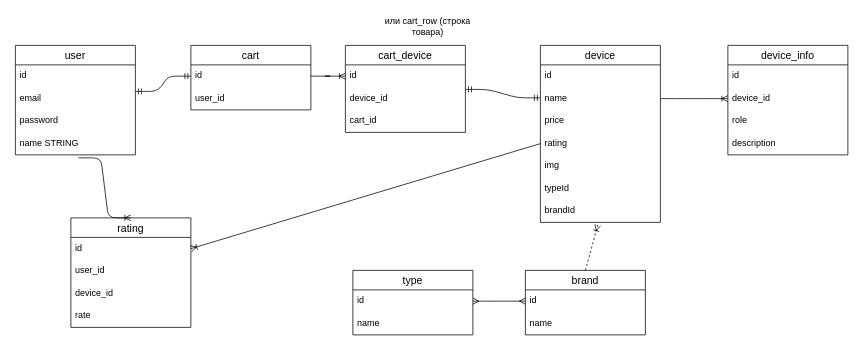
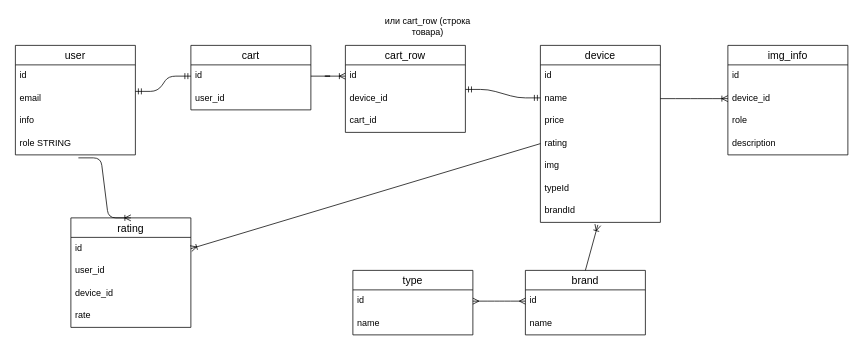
- <mxCell id="33" value="cart_device" style="swimlane;fontStyle=0;childLayout=stackLayout;horizontal=1;startSize=26;horizontalStack=0;resizeParent=1;resizeParentMax=0;resizeLast=0;collapsible=1;marginBottom=0;align=center;fontSize=14;" parent="1" vertex="1"><mxGeometry x="460" y="60" width="160" height="116" as="geometry" /></mxCell>
+ <mxCell id="33" value="cart_row" style="swimlane;fontStyle=0;childLayout=stackLayout;horizontal=1;startSize=26;horizontalStack=0;resizeParent=1;resizeParentMax=0;resizeLast=0;collapsible=1;marginBottom=0;align=center;fontSize=14;" parent="1" vertex="1"><mxGeometry x="460" y="60" width="160" height="116" as="geometry" /></mxCell>
- <mxCell id="27" value="device_info" style="swimlane;fontStyle=0;childLayout=stackLayout;horizontal=1;startSize=26;horizontalStack=0;resizeParent=1;resizeParentMax=0;resizeLast=0;collapsible=1;marginBottom=0;align=center;fontSize=14;" parent="1" vertex="1"><mxGeometry x="970" y="60" width="160" height="146" as="geometry" /></mxCell>
+ <mxCell id="27" value="img_info" style="swimlane;fontStyle=0;childLayout=stackLayout;horizontal=1;startSize=26;horizontalStack=0;resizeParent=1;resizeParentMax=0;resizeLast=0;collapsible=1;marginBottom=0;align=center;fontSize=14;" parent="1" vertex="1"><mxGeometry x="970" y="60" width="160" height="146" as="geometry" /></mxCell>
- <mxCell id="5" value="password" style="text;strokeColor=none;fillColor=none;spacingLeft=4;spacingRight=4;overflow=hidden;rotatable=0;points=[[0,0.5],[1,0.5]];portConstraint=eastwest;fontSize=12;" parent="2" vertex="1"><mxGeometry y="86" width="160" height="30" as="geometry" /></mxCell>
+ <mxCell id="5" value="info" style="text;strokeColor=none;fillColor=none;spacingLeft=4;spacingRight=4;overflow=hidden;rotatable=0;points=[[0,0.5],[1,0.5]];portConstraint=eastwest;fontSize=12;" parent="2" vertex="1"><mxGeometry y="86" width="160" height="30" as="geometry" /></mxCell>
- <mxCell id="6" value="name STRING" style="text;strokeColor=none;fillColor=none;spacingLeft=4;spacingRight=4;overflow=hidden;rotatable=0;points=[[0,0.5],[1,0.5]];portConstraint=eastwest;fontSize=12;" parent="2" vertex="1"><mxGeometry y="116" width="160" height="30" as="geometry" /></mxCell>
+ <mxCell id="6" value="role STRING" style="text;strokeColor=none;fillColor=none;spacingLeft=4;spacingRight=4;overflow=hidden;rotatable=0;points=[[0,0.5],[1,0.5]];portConstraint=eastwest;fontSize=12;" parent="2" vertex="1"><mxGeometry y="116" width="160" height="30" as="geometry" /></mxCell>
- <mxCell id="25" value="" style="fontSize=12;html=1;endArrow=ERoneToMany;exitX=0.5;exitY=0;exitDx=0;exitDy=0;entryX=0.479;entryY=1.111;entryDx=0;entryDy=0;entryPerimeter=0;dashed=1;" parent="1" source="22" target="18" edge="1"><mxGeometry width="100" height="100" relative="1" as="geometry"><mxPoint x="620" y="350" as="sourcePoint" /><mxPoint x="720" y="250" as="targetPoint" /></mxGeometry></mxCell>
+ <mxCell id="25" value="" style="fontSize=12;html=1;endArrow=ERoneToMany;exitX=0.5;exitY=0;exitDx=0;exitDy=0;entryX=0.479;entryY=1.111;entryDx=0;entryDy=0;entryPerimeter=0;" parent="1" source="22" target="18" edge="1"><mxGeometry width="100" height="100" relative="1" as="geometry"><mxPoint x="620" y="350" as="sourcePoint" /><mxPoint x="720" y="250" as="targetPoint" /></mxGeometry></mxCell>
